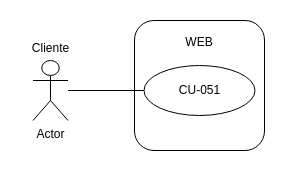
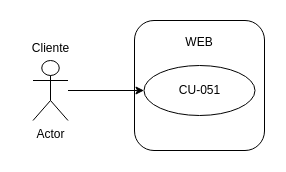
- <mxCell id="6" value="" style="endArrow=none;html=1;rounded=0;entryX=0;entryY=0.5;entryDx=0;entryDy=0;" parent="1" source="5" target="4" edge="1"><mxGeometry width="50" height="50" relative="1" as="geometry"><mxPoint x="240" y="225" as="sourcePoint" /><mxPoint x="290" y="175" as="targetPoint" /></mxGeometry></mxCell>
+ <mxCell id="6" value="" style="endArrow=classic;html=1;rounded=0;entryX=0;entryY=0.5;entryDx=0;entryDy=0;" parent="1" source="5" target="4" edge="1"><mxGeometry width="50" height="50" relative="1" as="geometry"><mxPoint x="240" y="225" as="sourcePoint" /><mxPoint x="290" y="175" as="targetPoint" /></mxGeometry></mxCell>
